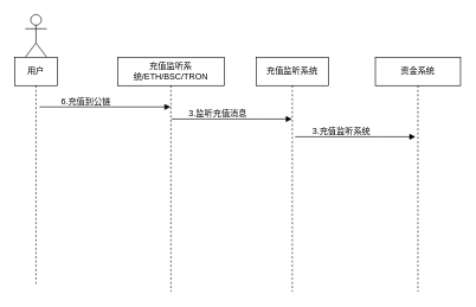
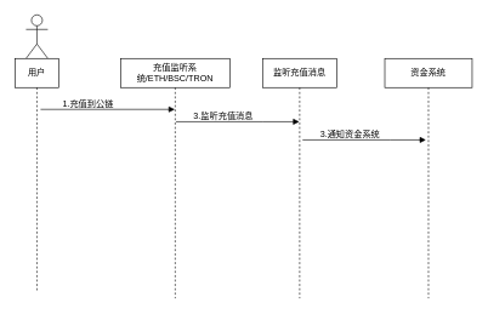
- <mxCell id="5" value="充值监听系统" style="shape=umlLifeline;perimeter=lifelinePerimeter;whiteSpace=wrap;html=1;container=1;collapsible=0;recursiveResize=0;outlineConnect=0;" parent="1" vertex="1"><mxGeometry x="360" y="80" width="102" height="330" as="geometry" /></mxCell>
+ <mxCell id="5" value="监听充值消息" style="shape=umlLifeline;perimeter=lifelinePerimeter;whiteSpace=wrap;html=1;container=1;collapsible=0;recursiveResize=0;outlineConnect=0;" parent="1" vertex="1"><mxGeometry x="360" y="80" width="102" height="330" as="geometry" /></mxCell>
- <mxCell id="8" value="6.充值到公链" style="text;html=1;align=center;verticalAlign=middle;resizable=0;points=[];autosize=1;strokeColor=none;fillColor=none;" vertex="1" parent="1"><mxGeometry x="75" y="128" width="90" height="30" as="geometry" /></mxCell>
+ <mxCell id="8" value="1.充值到公链" style="text;html=1;align=center;verticalAlign=middle;resizable=0;points=[];autosize=1;strokeColor=none;fillColor=none;" vertex="1" parent="1"><mxGeometry x="75" y="128" width="90" height="30" as="geometry" /></mxCell>
- <mxCell id="12" value="3.充值监听系统" style="text;html=1;align=center;verticalAlign=middle;resizable=0;points=[];autosize=1;strokeColor=none;fillColor=none;" vertex="1" parent="1"><mxGeometry x="425" y="170" width="110" height="30" as="geometry" /></mxCell>
+ <mxCell id="12" value="3.通知资金系统" style="text;html=1;align=center;verticalAlign=middle;resizable=0;points=[];autosize=1;strokeColor=none;fillColor=none;" vertex="1" parent="1"><mxGeometry x="425" y="170" width="110" height="30" as="geometry" /></mxCell>
